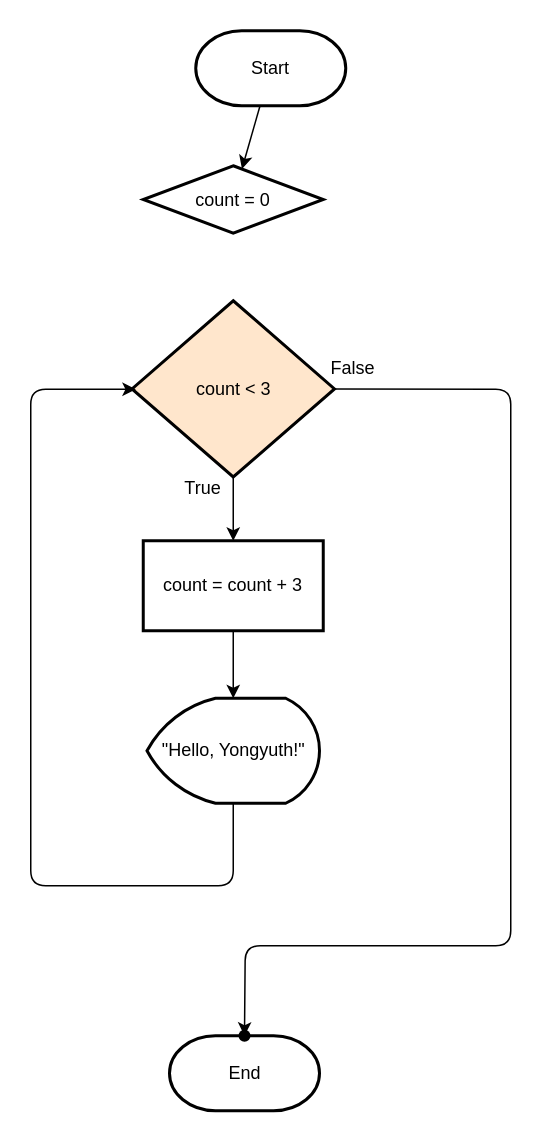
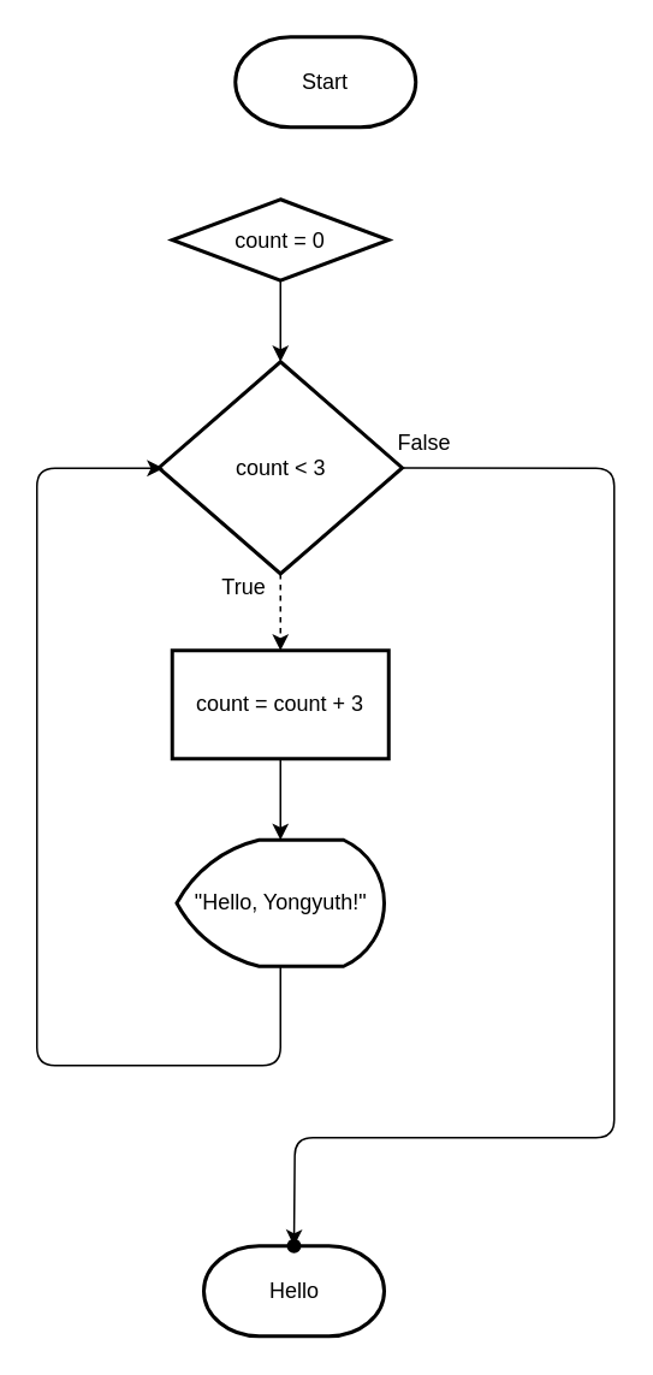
- <mxCell id="2" value="" style="edgeStyle=none;html=1;" parent="1" source="3" target="5" edge="1"><mxGeometry relative="1" as="geometry" /></mxCell>
+ <mxCell id="4" value="" style="edgeStyle=none;html=1;" parent="1" source="5" target="8" edge="1"><mxGeometry relative="1" as="geometry" /></mxCell>
- <mxCell id="8" value="count &amp;lt; 3" style="rhombus;whiteSpace=wrap;html=1;strokeWidth=2;fillColor=#ffe6cc;" parent="1" vertex="1"><mxGeometry x="87.5" y="200" width="135" height="117.5" as="geometry" /></mxCell>
+ <mxCell id="8" value="count &amp;lt; 3" style="rhombus;whiteSpace=wrap;html=1;strokeWidth=2;" parent="1" vertex="1"><mxGeometry x="87.5" y="200" width="135" height="117.5" as="geometry" /></mxCell>
- <mxCell id="6" value="" style="edgeStyle=none;html=1;" parent="1" source="8" target="10" edge="1"><mxGeometry relative="1" as="geometry" /></mxCell>
+ <mxCell id="6" value="" style="edgeStyle=none;html=1;dashed=1;" parent="1" source="8" target="10" edge="1"><mxGeometry relative="1" as="geometry" /></mxCell>
- <mxCell id="14" value="End" style="strokeWidth=2;html=1;shape=mxgraph.flowchart.terminator;whiteSpace=wrap;" parent="1" vertex="1"><mxGeometry x="112.5" y="690" width="100" height="50" as="geometry" /></mxCell>
+ <mxCell id="14" value="Hello" style="strokeWidth=2;html=1;shape=mxgraph.flowchart.terminator;whiteSpace=wrap;" parent="1" vertex="1"><mxGeometry x="112.5" y="690" width="100" height="50" as="geometry" /></mxCell>
